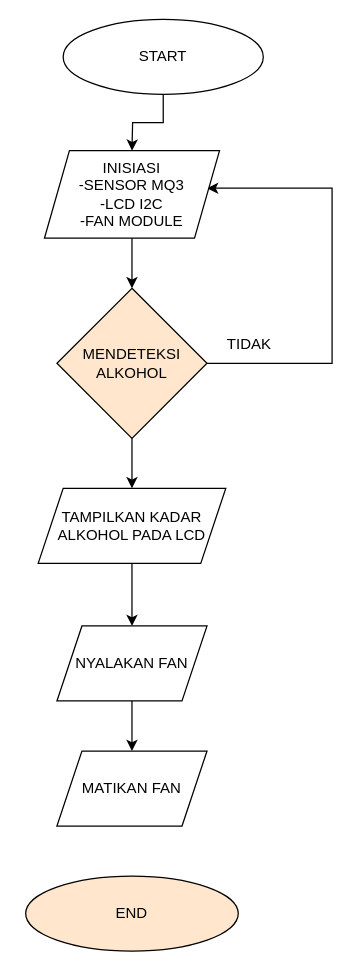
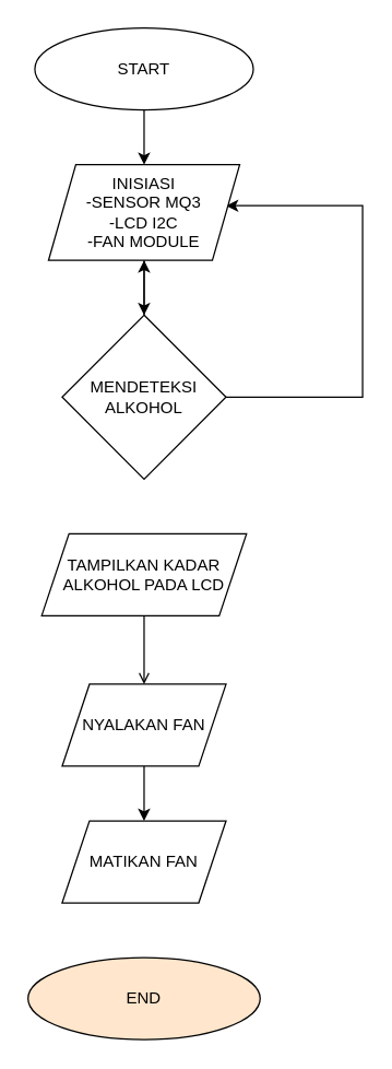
- <mxCell id="3" value="START" style="ellipse;whiteSpace=wrap;html=1;" vertex="1" parent="1"><mxGeometry x="50" y="15" width="160" height="60" as="geometry" /></mxCell>
+ <mxCell id="3" value="START" style="ellipse;whiteSpace=wrap;html=1;" vertex="1" parent="1"><mxGeometry x="25" y="20" width="160" height="60" as="geometry" /></mxCell>
- <mxCell id="8" value="TIDAK" style="text;html=1;strokeColor=none;fillColor=none;align=center;verticalAlign=middle;whiteSpace=wrap;rounded=0;" vertex="1" parent="1"><mxGeometry x="169" y="260" width="60" height="30" as="geometry" /></mxCell>
- <mxCell id="6" value="MENDETEKSI ALKOHOL" style="rhombus;whiteSpace=wrap;html=1;fillColor=#ffe6cc;" vertex="1" parent="1"><mxGeometry x="45" y="230" width="120" height="120" as="geometry" /></mxCell>
+ <mxCell id="6" value="MENDETEKSI ALKOHOL" style="rhombus;whiteSpace=wrap;html=1;" vertex="1" parent="1"><mxGeometry x="45" y="230" width="120" height="120" as="geometry" /></mxCell>
- <mxCell id="5" value="" style="edgeStyle=orthogonalEdgeStyle;rounded=0;orthogonalLoop=1;jettySize=auto;html=1;" edge="1" parent="1" source="6" target="11"><mxGeometry relative="1" as="geometry" /></mxCell>
+ <mxCell id="5" value="" style="edgeStyle=orthogonalEdgeStyle;rounded=0;orthogonalLoop=1;jettySize=auto;html=1;" edge="1" parent="1" source="6" target="9"><mxGeometry relative="1" as="geometry" /></mxCell>
- <mxCell id="10" value="" style="edgeStyle=orthogonalEdgeStyle;rounded=0;orthogonalLoop=1;jettySize=auto;html=1;" edge="1" parent="1" source="11" target="13"><mxGeometry relative="1" as="geometry" /></mxCell>
+ <mxCell id="10" value="" style="edgeStyle=orthogonalEdgeStyle;rounded=0;orthogonalLoop=1;jettySize=auto;html=1;endArrow=open;" edge="1" parent="1" source="11" target="13"><mxGeometry relative="1" as="geometry" /></mxCell>
